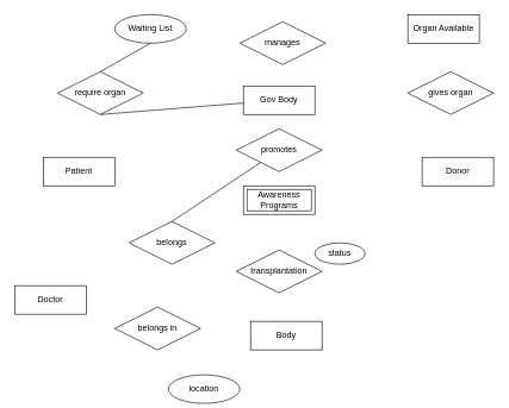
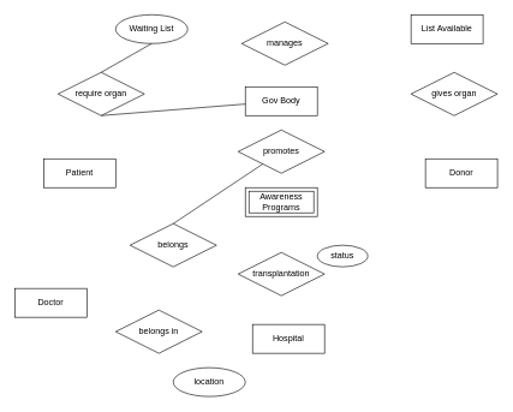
- <mxCell id="6" value="Organ Available" style="whiteSpace=wrap;html=1;align=center;" vertex="1" parent="1"><mxGeometry x="570" y="20" width="100" height="40" as="geometry" /></mxCell>
+ <mxCell id="6" value="List Available" style="whiteSpace=wrap;html=1;align=center;" vertex="1" parent="1"><mxGeometry x="570" y="20" width="100" height="40" as="geometry" /></mxCell>
- <mxCell id="7" value="Body" style="whiteSpace=wrap;html=1;align=center;" vertex="1" parent="1"><mxGeometry x="350" y="450" width="100" height="40" as="geometry" /></mxCell>
+ <mxCell id="7" value="Hospital" style="whiteSpace=wrap;html=1;align=center;" vertex="1" parent="1"><mxGeometry x="350" y="450" width="100" height="40" as="geometry" /></mxCell>
- <mxCell id="20" value="location" style="ellipse;whiteSpace=wrap;html=1;align=center;" vertex="1" parent="1"><mxGeometry x="235" y="525" width="100" height="40" as="geometry" /></mxCell>
+ <mxCell id="20" value="location" style="ellipse;whiteSpace=wrap;html=1;align=center;" vertex="1" parent="1"><mxGeometry x="240" y="510" width="100" height="40" as="geometry" /></mxCell>
